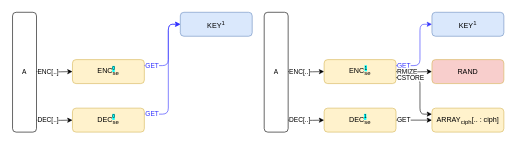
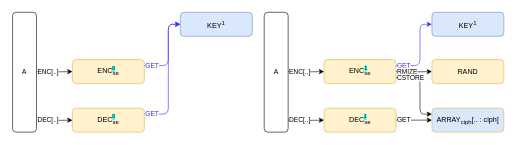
- <mxCell id="21" value="RAND" style="rounded=1;whiteSpace=wrap;html=1;fillColor=#f8cecc;strokeColor=#d6b656;" vertex="1" parent="1"><mxGeometry x="720" y="99" width="120" height="40" as="geometry" /></mxCell>
+ <mxCell id="21" value="RAND" style="rounded=1;whiteSpace=wrap;html=1;fillColor=#fff2cc;strokeColor=#d6b656;" vertex="1" parent="1"><mxGeometry x="720" y="99" width="120" height="40" as="geometry" /></mxCell>
- <mxCell id="23" value="ARRAY&lt;sub&gt;ciph&lt;/sub&gt;[.. : ciph]" style="rounded=1;whiteSpace=wrap;html=1;fillColor=#fff2cc;strokeColor=#d6b656;" vertex="1" parent="1"><mxGeometry x="720" y="180" width="120" height="40" as="geometry" /></mxCell>
+ <mxCell id="23" value="ARRAY&lt;sub&gt;ciph&lt;/sub&gt;[.. : ciph]" style="rounded=1;whiteSpace=wrap;html=1;fillColor=#dae8fc;strokeColor=#d6b656;" vertex="1" parent="1"><mxGeometry x="720" y="180" width="120" height="40" as="geometry" /></mxCell>
